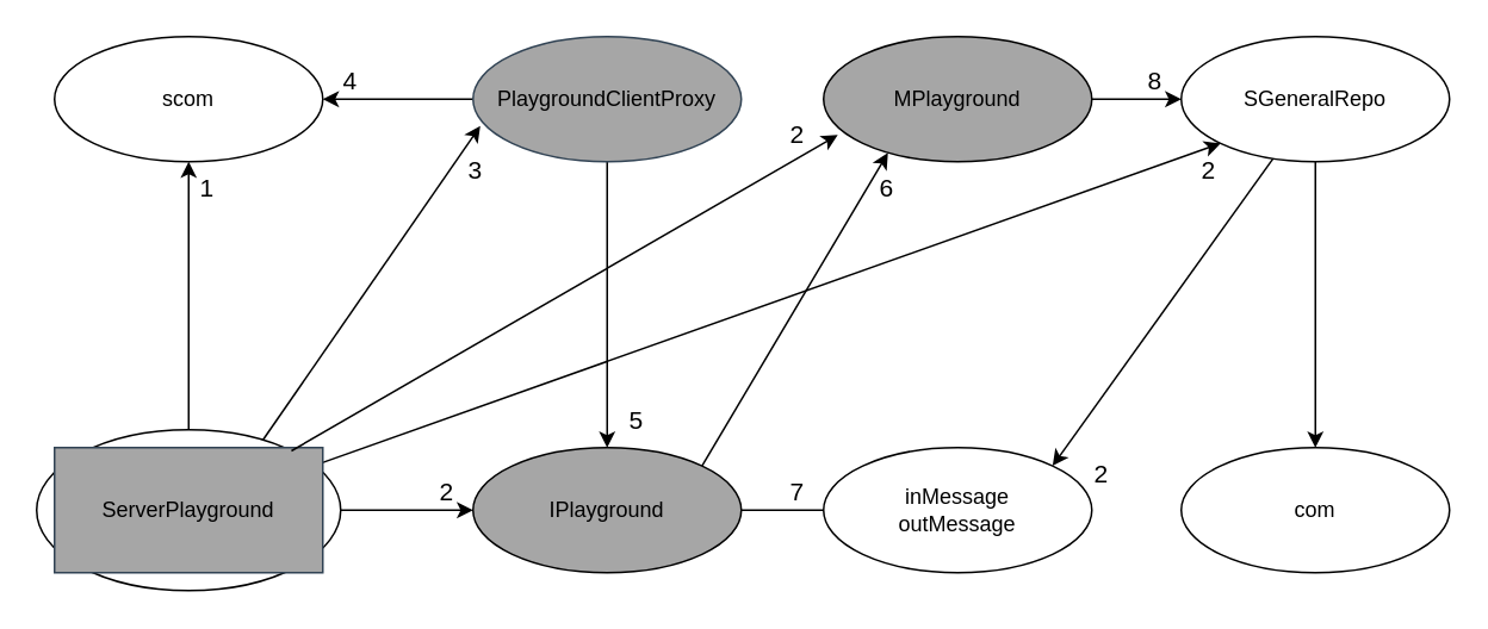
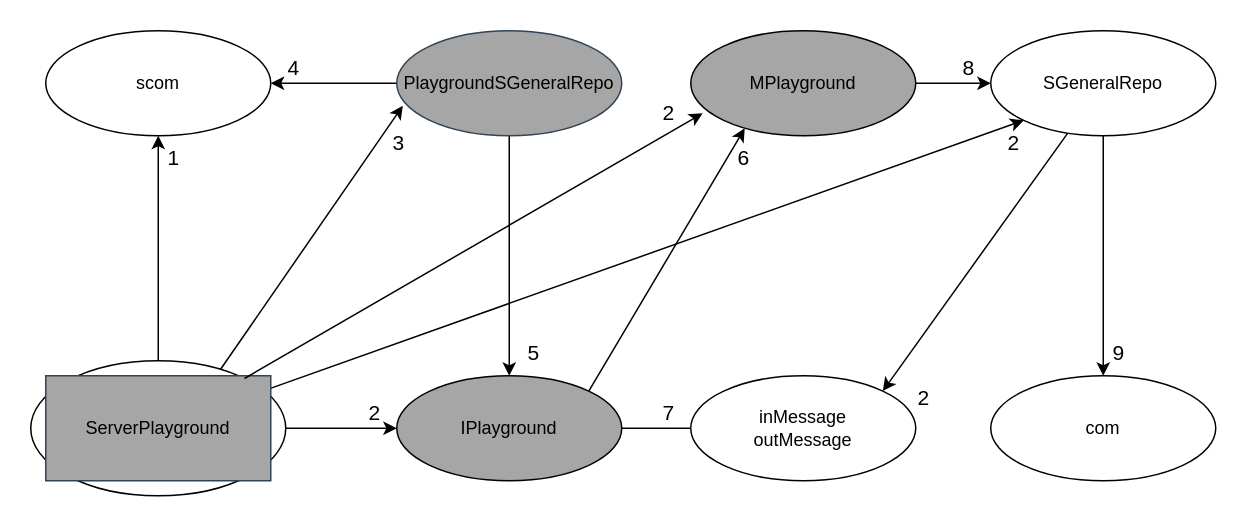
- <mxCell id="10" value="&lt;font color=&quot;#000000&quot;&gt;Playground&lt;/font&gt;&lt;font color=&quot;#000000&quot;&gt;ClientProxy&lt;/font&gt;" style="ellipse;whiteSpace=wrap;html=1;movable=1;resizable=1;rotatable=1;deletable=1;editable=1;locked=0;connectable=1;fillColor=#A6A6A6;fontColor=#ffffff;strokeColor=#314354;" vertex="1" parent="1"><mxGeometry x="264" y="20" width="150" height="70" as="geometry" /></mxCell>
+ <mxCell id="10" value="&lt;font color=&quot;#000000&quot;&gt;Playground&lt;/font&gt;&lt;font color=&quot;#000000&quot;&gt;SGeneralRepo&lt;/font&gt;" style="ellipse;whiteSpace=wrap;html=1;movable=1;resizable=1;rotatable=1;deletable=1;editable=1;locked=0;connectable=1;fillColor=#A6A6A6;fontColor=#ffffff;strokeColor=#314354;" vertex="1" parent="1"><mxGeometry x="264" y="20" width="150" height="70" as="geometry" /></mxCell>
+ <mxCell id="31" value="9" style="text;html=1;align=center;verticalAlign=middle;resizable=0;points=[];autosize=1;strokeColor=none;fillColor=none;fontSize=14;horizontal=1;" vertex="1" parent="1"><mxGeometry x="730" y="220" width="30" height="30" as="geometry" /></mxCell>
